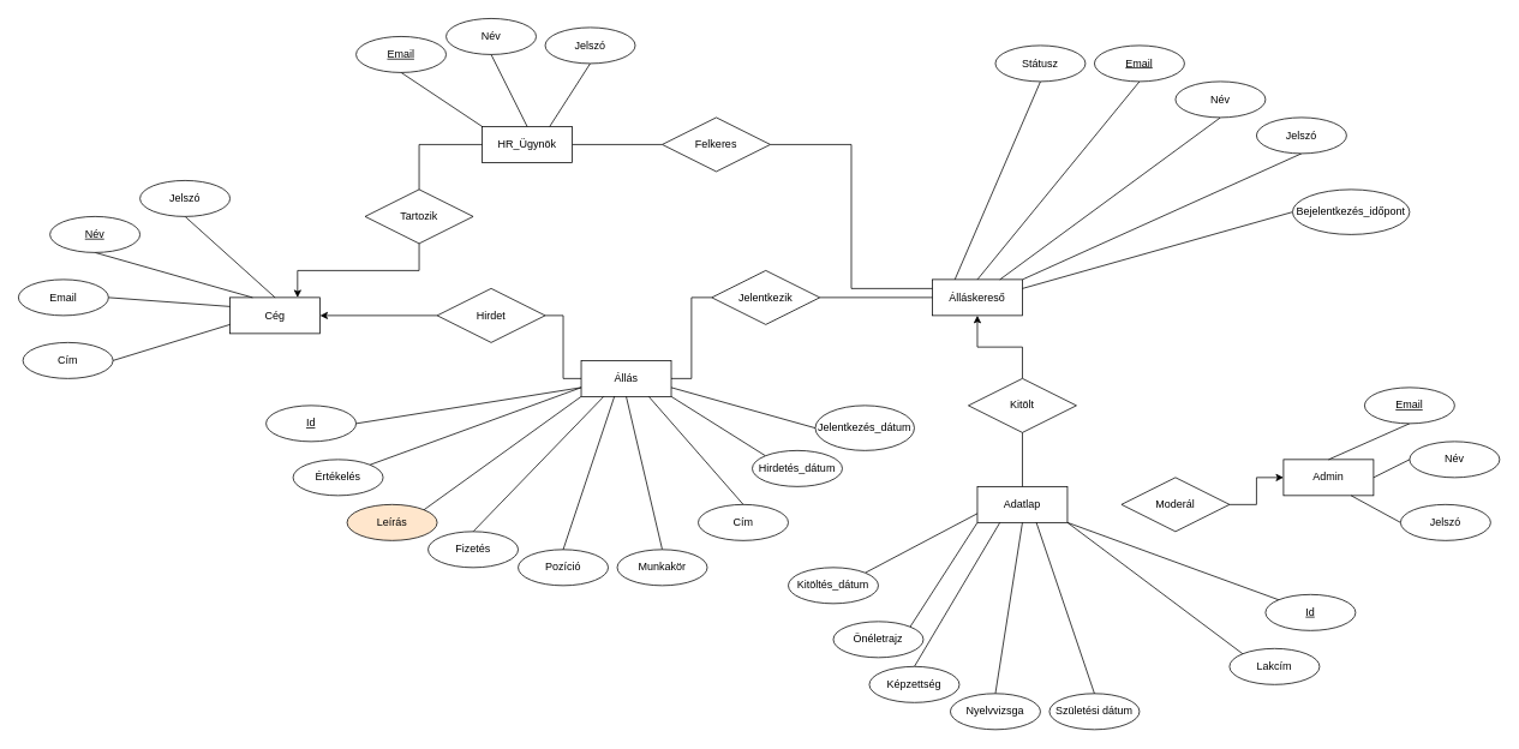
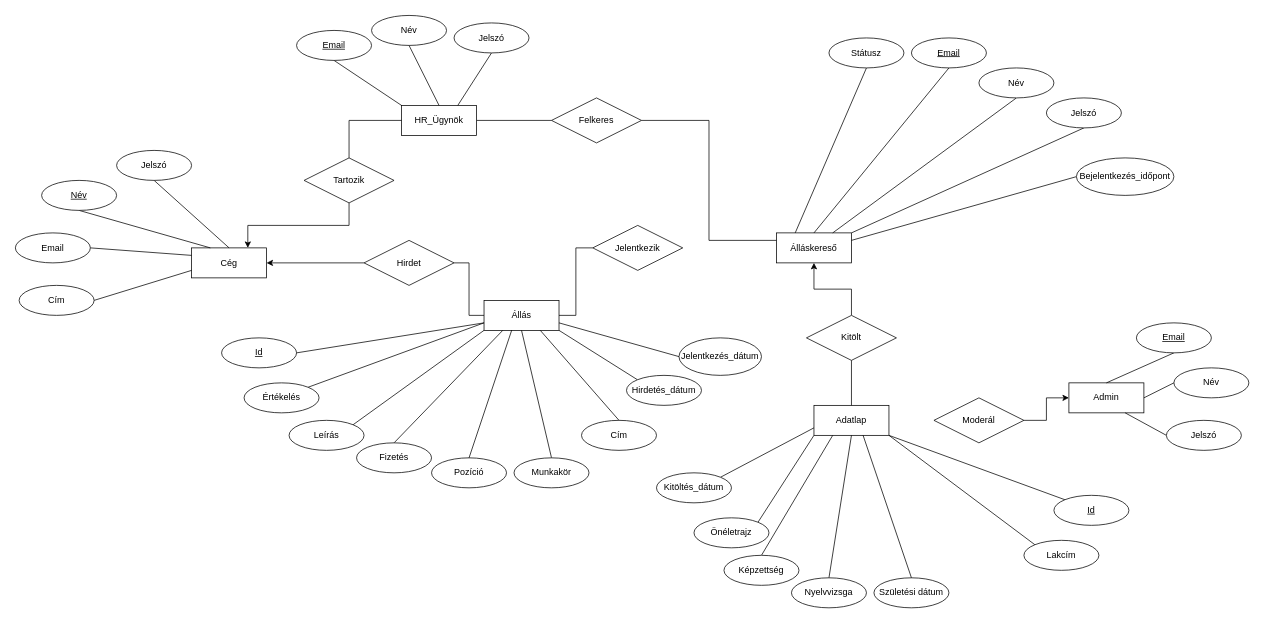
- <mxCell id="16" style="edgeStyle=orthogonalEdgeStyle;rounded=0;orthogonalLoop=1;jettySize=auto;html=1;exitX=1;exitY=0.5;exitDx=0;exitDy=0;entryX=0;entryY=0.5;entryDx=0;entryDy=0;endArrow=none;endFill=0;" parent="1" source="17" target="2" edge="1"><mxGeometry relative="1" as="geometry" /></mxCell>
- <mxCell id="51" value="Leírás" style="ellipse;whiteSpace=wrap;html=1;align=center;fillColor=#ffe6cc;" parent="1" vertex="1"><mxGeometry x="385" y="560" width="100" height="40" as="geometry" /></mxCell>
+ <mxCell id="51" value="Leírás" style="ellipse;whiteSpace=wrap;html=1;align=center;" parent="1" vertex="1"><mxGeometry x="385" y="560" width="100" height="40" as="geometry" /></mxCell>
